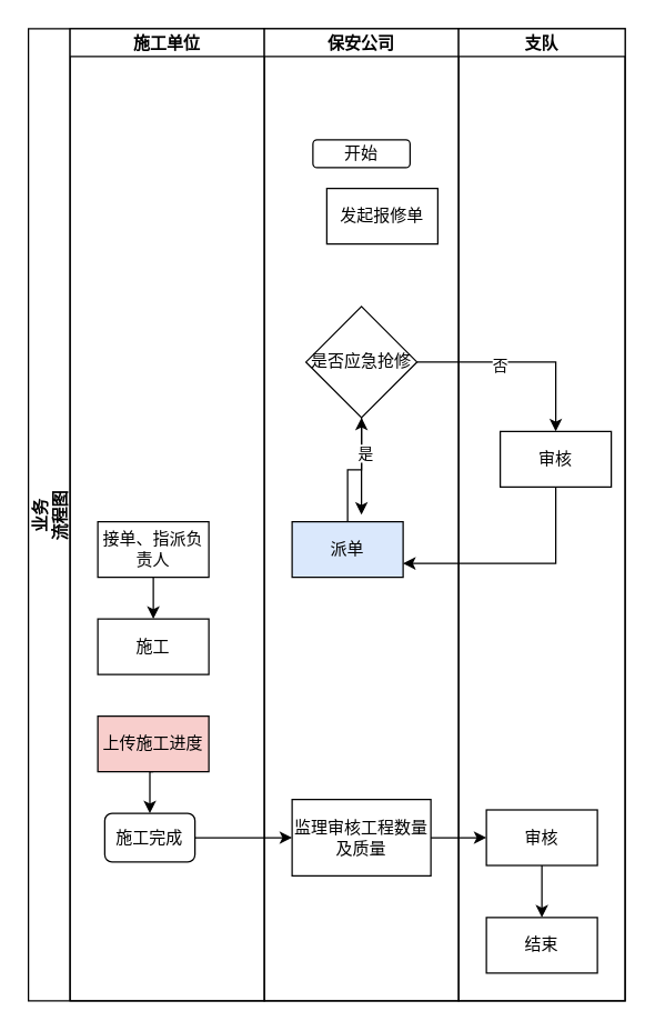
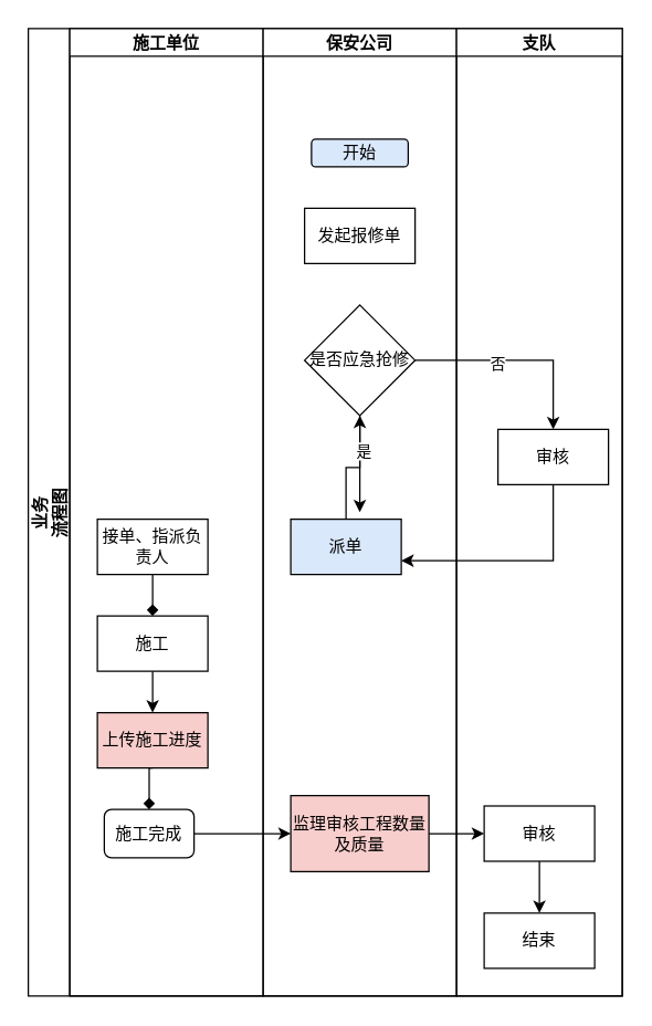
- <mxCell id="19" value="开始" style="rounded=1;whiteSpace=wrap;html=1;" parent="14" vertex="1"><mxGeometry x="35" y="80" width="70" height="20" as="geometry" /></mxCell>
+ <mxCell id="19" value="开始" style="rounded=1;whiteSpace=wrap;html=1;fillColor=#dae8fc;" parent="14" vertex="1"><mxGeometry x="35" y="80" width="70" height="20" as="geometry" /></mxCell>
- <mxCell id="20" value="发起报修单" style="rounded=0;whiteSpace=wrap;html=1;" parent="14" vertex="1"><mxGeometry x="45" y="115" width="80" height="40" as="geometry" /></mxCell>
+ <mxCell id="20" value="发起报修单" style="rounded=0;whiteSpace=wrap;html=1;" parent="14" vertex="1"><mxGeometry x="30" y="130" width="80" height="40" as="geometry" /></mxCell>
- <mxCell id="5" style="edgeStyle=orthogonalEdgeStyle;rounded=0;orthogonalLoop=1;jettySize=auto;html=1;exitX=0.5;exitY=1;exitDx=0;exitDy=0;entryX=0.5;entryY=0;entryDx=0;entryDy=0;" parent="4" source="6" target="8" edge="1"><mxGeometry relative="1" as="geometry" /></mxCell>
+ <mxCell id="5" style="edgeStyle=orthogonalEdgeStyle;rounded=0;orthogonalLoop=1;jettySize=auto;html=1;exitX=0.5;exitY=1;exitDx=0;exitDy=0;entryX=0.5;entryY=0;entryDx=0;entryDy=0;endArrow=diamond;" parent="4" source="6" target="8" edge="1"><mxGeometry relative="1" as="geometry" /></mxCell>
+ <mxCell id="7" style="edgeStyle=orthogonalEdgeStyle;rounded=0;orthogonalLoop=1;jettySize=auto;html=1;exitX=0.5;exitY=1;exitDx=0;exitDy=0;entryX=0.5;entryY=0;entryDx=0;entryDy=0;" parent="4" source="8" target="10" edge="1"><mxGeometry relative="1" as="geometry" /></mxCell>
- <mxCell id="9" style="edgeStyle=orthogonalEdgeStyle;rounded=0;orthogonalLoop=1;jettySize=auto;html=1;exitX=0.5;exitY=1;exitDx=0;exitDy=0;entryX=0.5;entryY=0;entryDx=0;entryDy=0;" parent="4" source="10" target="11" edge="1"><mxGeometry relative="1" as="geometry" /></mxCell>
+ <mxCell id="9" style="edgeStyle=orthogonalEdgeStyle;rounded=0;orthogonalLoop=1;jettySize=auto;html=1;exitX=0.5;exitY=1;exitDx=0;exitDy=0;entryX=0.5;entryY=0;entryDx=0;entryDy=0;endArrow=diamond;" parent="4" source="10" target="11" edge="1"><mxGeometry relative="1" as="geometry" /></mxCell>
- <mxCell id="21" value="监理审核工程数量及质量" style="rounded=0;whiteSpace=wrap;html=1;" vertex="1" parent="14"><mxGeometry x="20" y="555" width="100" height="55" as="geometry" /></mxCell>
+ <mxCell id="21" value="监理审核工程数量及质量" style="rounded=0;whiteSpace=wrap;html=1;fillColor=#f8cecc;" vertex="1" parent="14"><mxGeometry x="20" y="555" width="100" height="55" as="geometry" /></mxCell>
